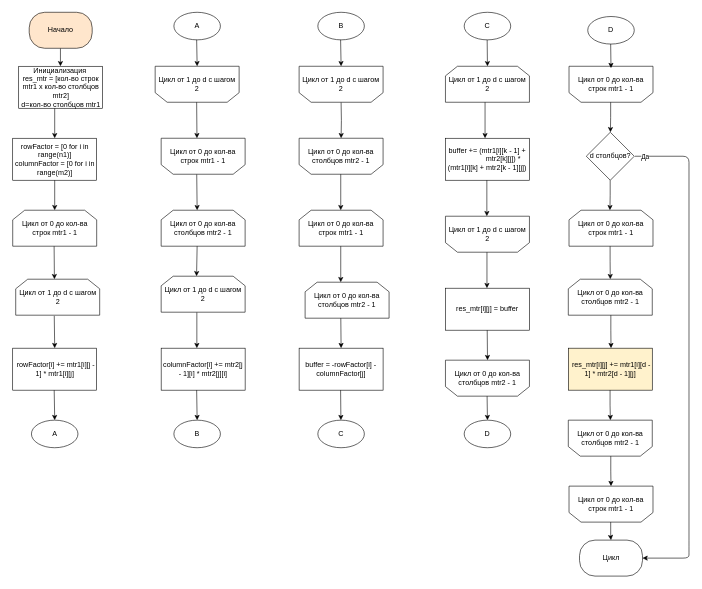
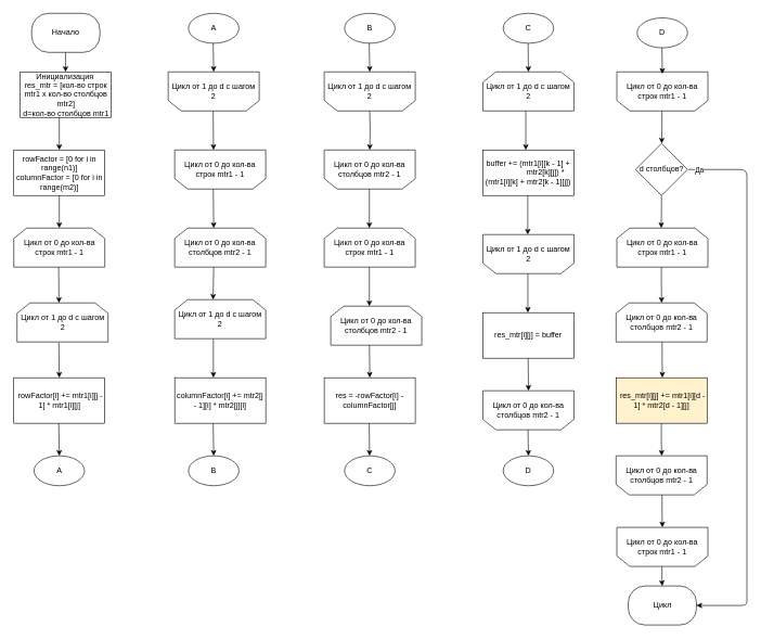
- <mxCell id="20" value="Начало" style="rounded=1;whiteSpace=wrap;html=1;arcSize=43;fillColor=#ffe6cc;" vertex="1" parent="1"><mxGeometry x="48" y="20" width="105" height="60" as="geometry" /></mxCell>
+ <mxCell id="20" value="Начало" style="rounded=1;whiteSpace=wrap;html=1;arcSize=43;" vertex="1" parent="1"><mxGeometry x="48" y="20" width="105" height="60" as="geometry" /></mxCell>
- <mxCell id="30" value="buffer = -rowFactor[i] - columnFactor[j]" style="rounded=0;whiteSpace=wrap;html=1;" vertex="1" parent="1"><mxGeometry x="498" y="580" width="140" height="70" as="geometry" /></mxCell>
+ <mxCell id="30" value="res = -rowFactor[i] - columnFactor[j]" style="rounded=0;whiteSpace=wrap;html=1;" vertex="1" parent="1"><mxGeometry x="498" y="580" width="140" height="70" as="geometry" /></mxCell>
